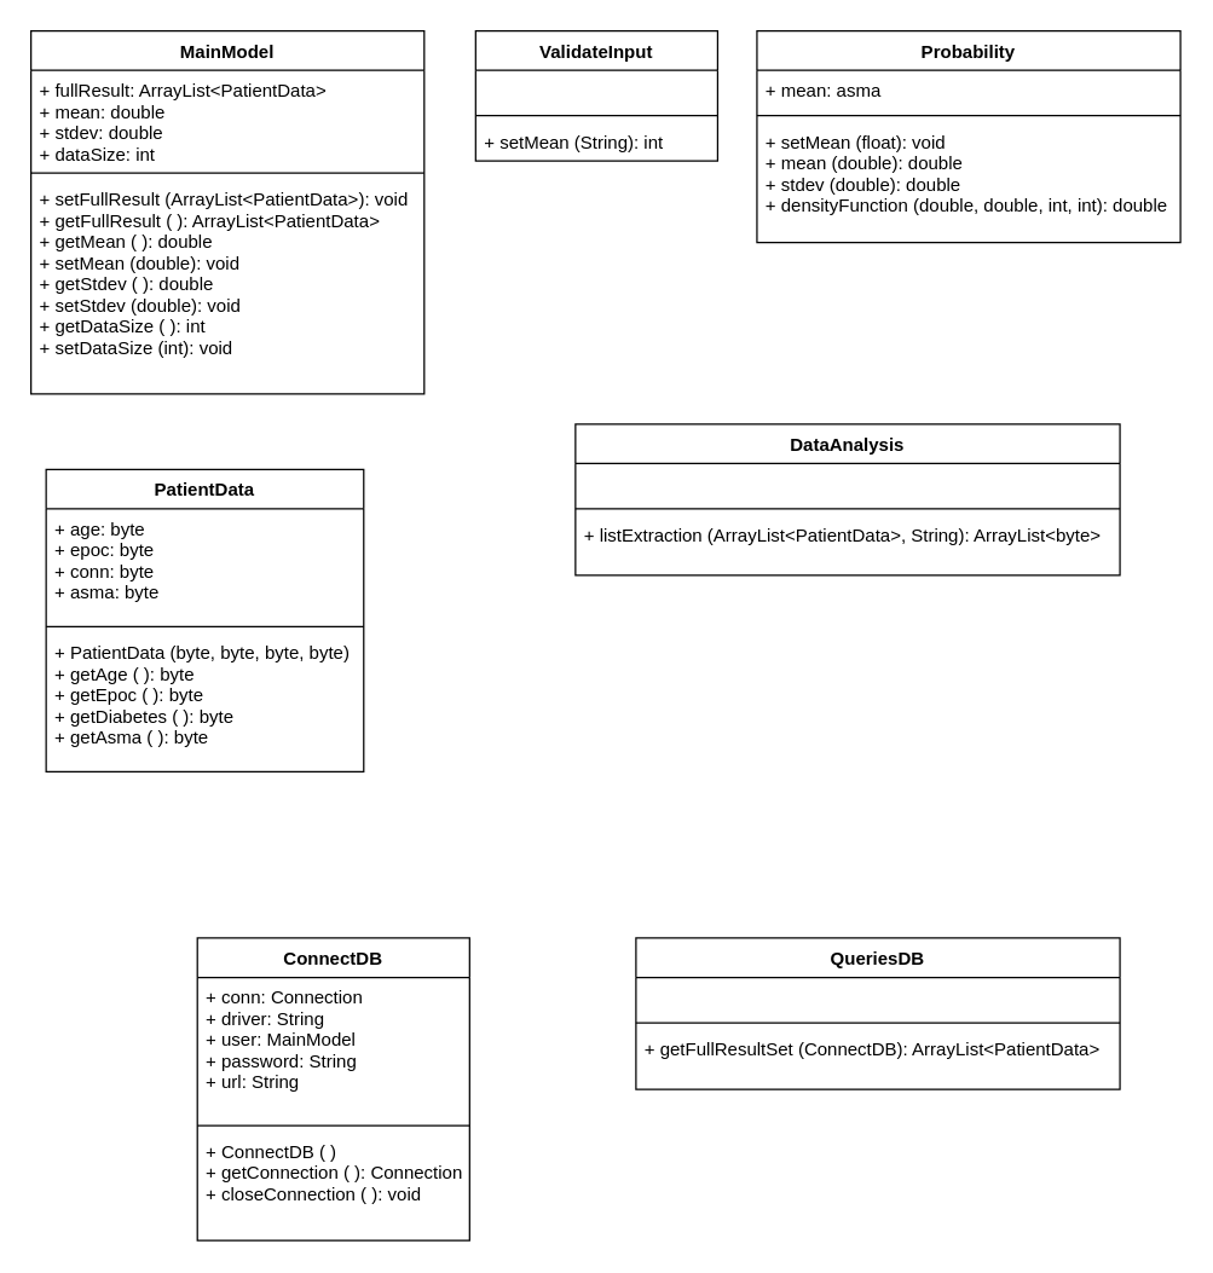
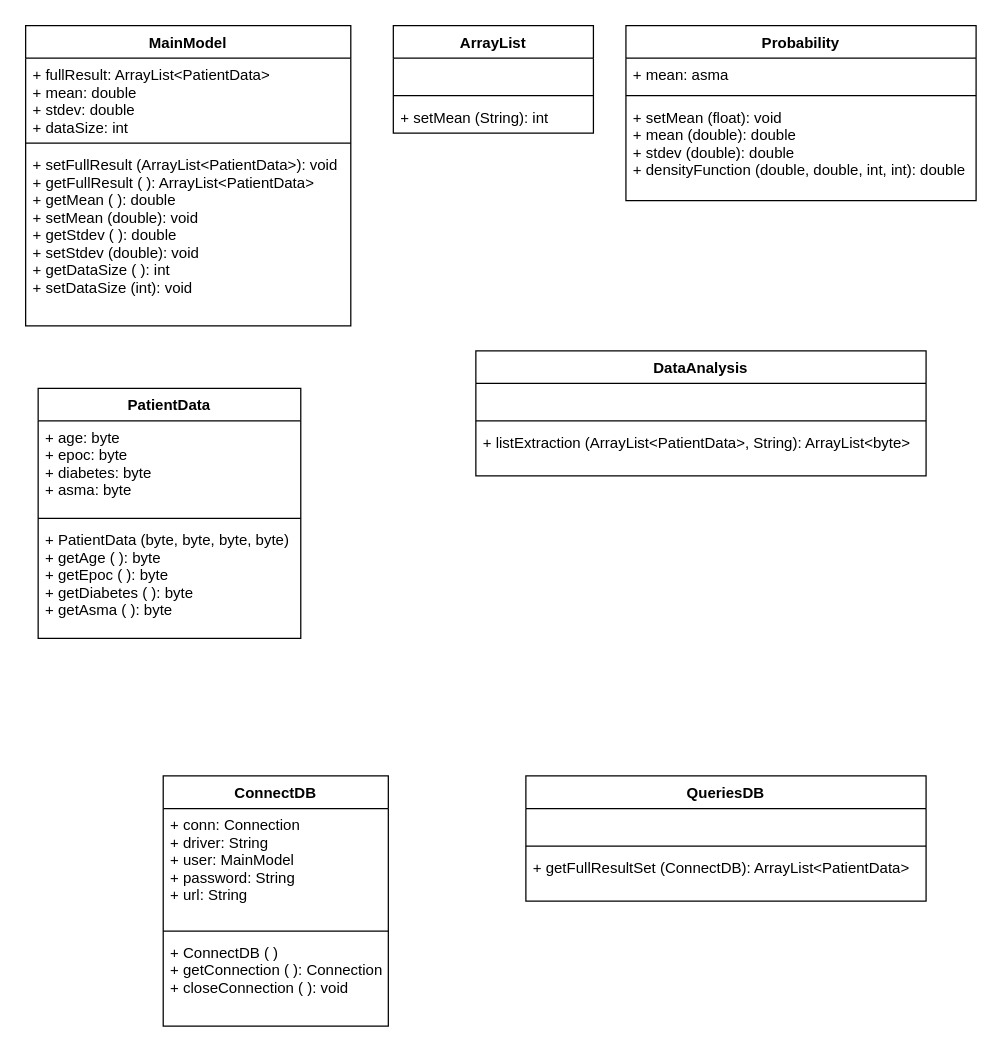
- <mxCell id="6" value="ValidateInput" style="swimlane;fontStyle=1;align=center;verticalAlign=top;childLayout=stackLayout;horizontal=1;startSize=26;horizontalStack=0;resizeParent=1;resizeParentMax=0;resizeLast=0;collapsible=1;marginBottom=0;" vertex="1" parent="1"><mxGeometry x="314" y="20" width="160" height="86" as="geometry" /></mxCell>
+ <mxCell id="6" value="ArrayList" style="swimlane;fontStyle=1;align=center;verticalAlign=top;childLayout=stackLayout;horizontal=1;startSize=26;horizontalStack=0;resizeParent=1;resizeParentMax=0;resizeLast=0;collapsible=1;marginBottom=0;" vertex="1" parent="1"><mxGeometry x="314" y="20" width="160" height="86" as="geometry" /></mxCell>
- <mxCell id="15" value="+ age: byte&#10;+ epoc: byte&#10;+ conn: byte&#10;+ asma: byte" style="text;strokeColor=none;fillColor=none;align=left;verticalAlign=top;spacingLeft=4;spacingRight=4;overflow=hidden;rotatable=0;points=[[0,0.5],[1,0.5]];portConstraint=eastwest;" vertex="1" parent="14"><mxGeometry y="26" width="210" height="74" as="geometry" /></mxCell>
+ <mxCell id="15" value="+ age: byte&#10;+ epoc: byte&#10;+ diabetes: byte&#10;+ asma: byte" style="text;strokeColor=none;fillColor=none;align=left;verticalAlign=top;spacingLeft=4;spacingRight=4;overflow=hidden;rotatable=0;points=[[0,0.5],[1,0.5]];portConstraint=eastwest;" vertex="1" parent="14"><mxGeometry y="26" width="210" height="74" as="geometry" /></mxCell>
